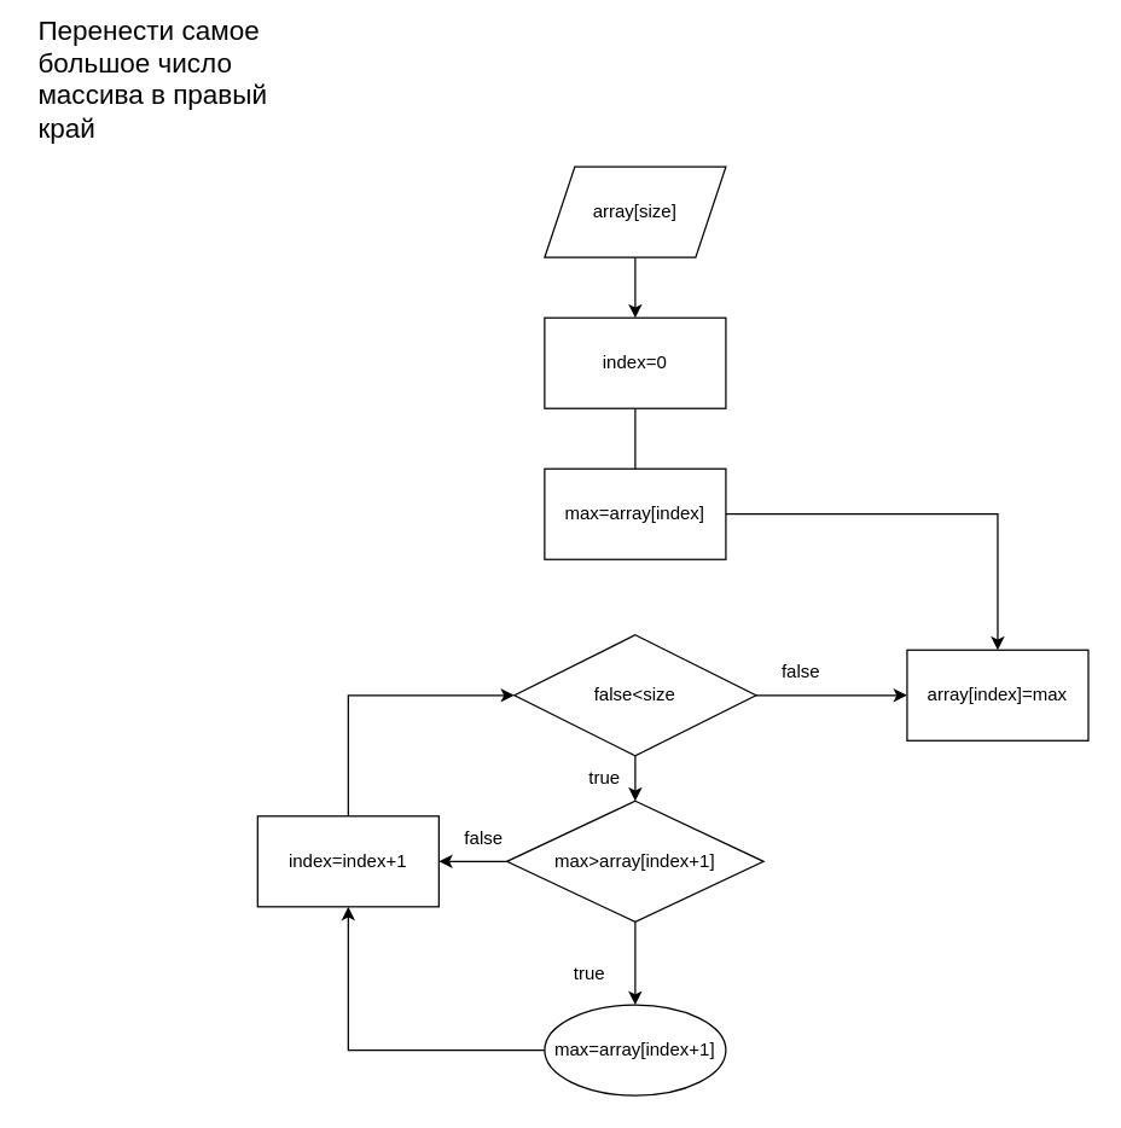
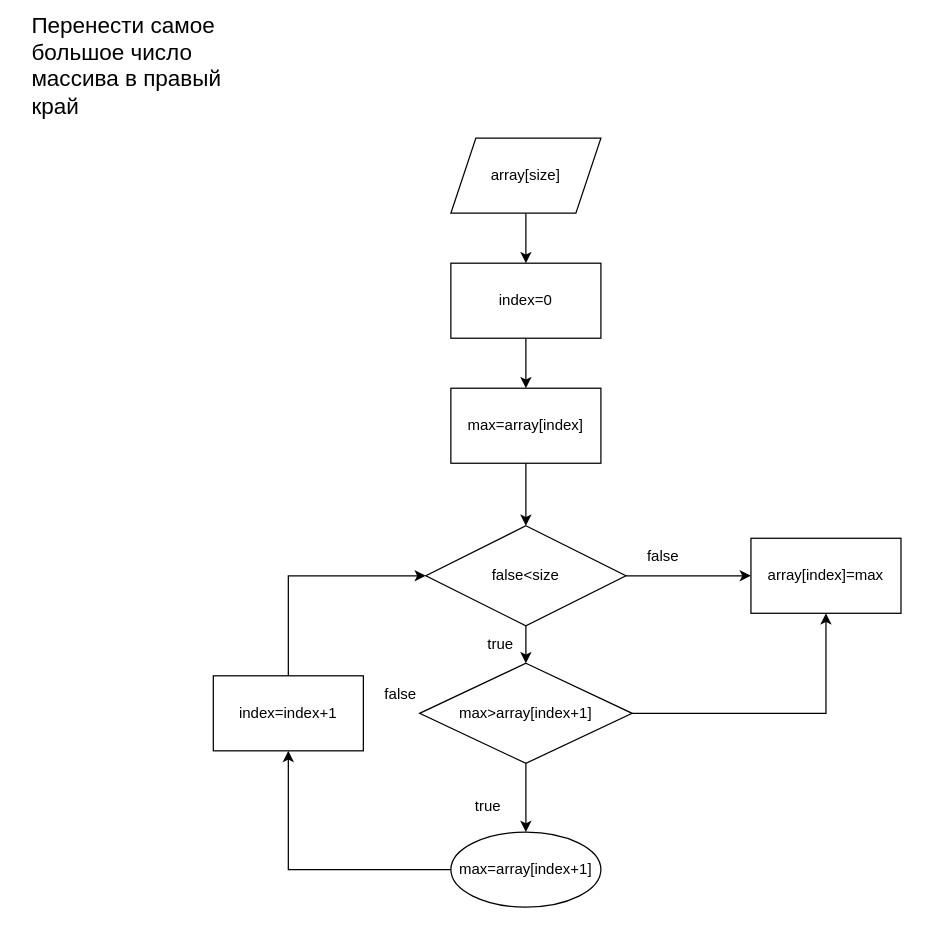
- <mxCell id="4" value="" style="edgeStyle=orthogonalEdgeStyle;rounded=0;orthogonalLoop=1;jettySize=auto;html=1;endArrow=none;" edge="1" parent="1" source="5" target="8"><mxGeometry relative="1" as="geometry" /></mxCell>
+ <mxCell id="4" value="" style="edgeStyle=orthogonalEdgeStyle;rounded=0;orthogonalLoop=1;jettySize=auto;html=1;" edge="1" parent="1" source="5" target="8"><mxGeometry relative="1" as="geometry" /></mxCell>
- <mxCell id="7" value="" style="edgeStyle=orthogonalEdgeStyle;rounded=0;orthogonalLoop=1;jettySize=auto;html=1;" edge="1" parent="1" source="8" target="23"><mxGeometry relative="1" as="geometry" /></mxCell>
+ <mxCell id="7" value="" style="edgeStyle=orthogonalEdgeStyle;rounded=0;orthogonalLoop=1;jettySize=auto;html=1;" edge="1" parent="1" source="8" target="20"><mxGeometry relative="1" as="geometry" /></mxCell>
- <mxCell id="10" value="" style="edgeStyle=orthogonalEdgeStyle;rounded=0;orthogonalLoop=1;jettySize=auto;html=1;" edge="1" parent="1" source="11" target="16"><mxGeometry relative="1" as="geometry" /></mxCell>
+ <mxCell id="10" value="" style="edgeStyle=orthogonalEdgeStyle;rounded=0;orthogonalLoop=1;jettySize=auto;html=1;" edge="1" parent="1" source="11" target="23"><mxGeometry relative="1" as="geometry" /></mxCell>
